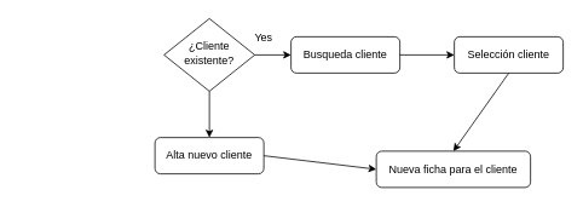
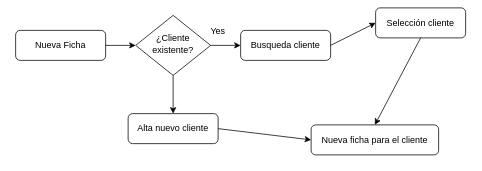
+ <mxCell id="2" value="Nueva Ficha" style="rounded=1;whiteSpace=wrap;html=1;fontSize=12;glass=0;strokeWidth=1;shadow=0;" vertex="1" parent="1"><mxGeometry x="20" y="40" width="120" height="40" as="geometry" /></mxCell>
+ <mxCell id="8" value="" style="endArrow=classic;html=1;rounded=0;exitX=1;exitY=0.5;exitDx=0;exitDy=0;entryX=0;entryY=0.5;entryDx=0;entryDy=0;" edge="1" parent="1" source="2" target="3"><mxGeometry width="50" height="50" relative="1" as="geometry"><mxPoint x="390" y="286" as="sourcePoint" /><mxPoint x="440" y="236" as="targetPoint" /></mxGeometry></mxCell>
- <mxCell id="5" value="Selección cliente" style="rounded=1;whiteSpace=wrap;html=1;fontSize=12;glass=0;strokeWidth=1;shadow=0;" vertex="1" parent="1"><mxGeometry x="500" y="40" width="120" height="40" as="geometry" /></mxCell>
+ <mxCell id="5" value="Selección cliente" style="rounded=1;whiteSpace=wrap;html=1;fontSize=12;glass=0;strokeWidth=1;shadow=0;" vertex="1" parent="1"><mxGeometry x="500" y="10" width="120" height="40" as="geometry" /></mxCell>
